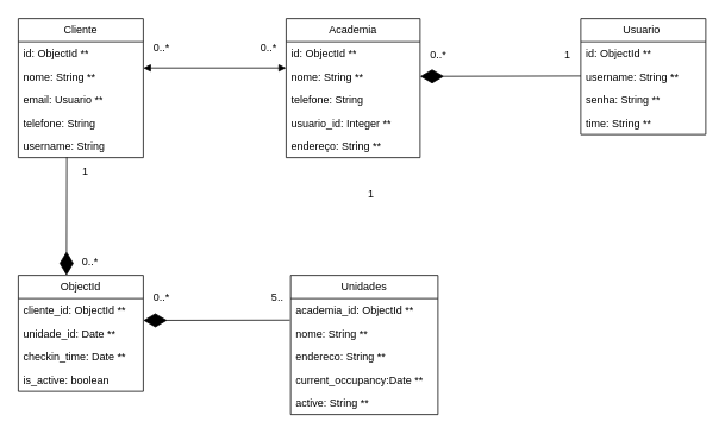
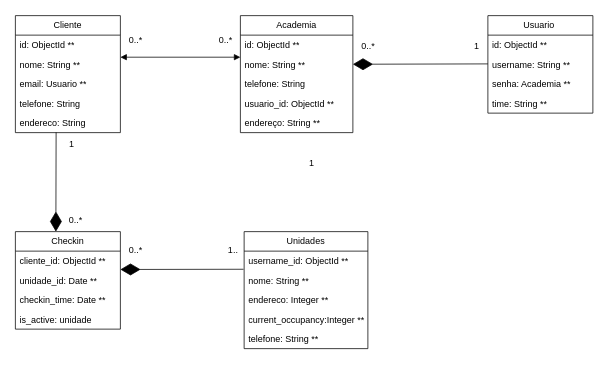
- <mxCell id="5" value="senha: String&amp;nbsp;&lt;span style=&quot;color: rgb(0, 0, 0);&quot;&gt;**&lt;/span&gt;" style="text;strokeColor=none;fillColor=none;align=left;verticalAlign=top;spacingLeft=4;spacingRight=4;overflow=hidden;rotatable=0;points=[[0,0.5],[1,0.5]];portConstraint=eastwest;whiteSpace=wrap;html=1;" parent="2" vertex="1"><mxGeometry y="78" width="140" height="26" as="geometry" /></mxCell>
+ <mxCell id="5" value="senha: Academia&amp;nbsp;&lt;span style=&quot;color: rgb(0, 0, 0);&quot;&gt;**&lt;/span&gt;" style="text;strokeColor=none;fillColor=none;align=left;verticalAlign=top;spacingLeft=4;spacingRight=4;overflow=hidden;rotatable=0;points=[[0,0.5],[1,0.5]];portConstraint=eastwest;whiteSpace=wrap;html=1;" parent="2" vertex="1"><mxGeometry y="78" width="140" height="26" as="geometry" /></mxCell>
- <mxCell id="17" value="usuario_id: Integer&amp;nbsp;&lt;span style=&quot;color: rgb(0, 0, 0);&quot;&gt;**&lt;/span&gt;" style="text;strokeColor=none;fillColor=none;align=left;verticalAlign=top;spacingLeft=4;spacingRight=4;overflow=hidden;rotatable=0;points=[[0,0.5],[1,0.5]];portConstraint=eastwest;whiteSpace=wrap;html=1;" parent="13" vertex="1"><mxGeometry y="104" width="150" height="26" as="geometry" /></mxCell>
+ <mxCell id="17" value="usuario_id: ObjectId&amp;nbsp;&lt;span style=&quot;color: rgb(0, 0, 0);&quot;&gt;**&lt;/span&gt;" style="text;strokeColor=none;fillColor=none;align=left;verticalAlign=top;spacingLeft=4;spacingRight=4;overflow=hidden;rotatable=0;points=[[0,0.5],[1,0.5]];portConstraint=eastwest;whiteSpace=wrap;html=1;" parent="13" vertex="1"><mxGeometry y="104" width="150" height="26" as="geometry" /></mxCell>
- <mxCell id="12" value="username: String" style="text;strokeColor=none;fillColor=none;align=left;verticalAlign=top;spacingLeft=4;spacingRight=4;overflow=hidden;rotatable=0;points=[[0,0.5],[1,0.5]];portConstraint=eastwest;whiteSpace=wrap;html=1;" parent="7" vertex="1"><mxGeometry y="130" width="140" height="26" as="geometry" /></mxCell>
+ <mxCell id="12" value="endereco: String" style="text;strokeColor=none;fillColor=none;align=left;verticalAlign=top;spacingLeft=4;spacingRight=4;overflow=hidden;rotatable=0;points=[[0,0.5],[1,0.5]];portConstraint=eastwest;whiteSpace=wrap;html=1;" parent="7" vertex="1"><mxGeometry y="130" width="140" height="26" as="geometry" /></mxCell>
- <mxCell id="19" value="ObjectId" style="swimlane;fontStyle=0;childLayout=stackLayout;horizontal=1;startSize=26;fillColor=none;horizontalStack=0;resizeParent=1;resizeParentMax=0;resizeLast=0;collapsible=1;marginBottom=0;whiteSpace=wrap;html=1;" parent="1" vertex="1"><mxGeometry x="20" y="308" width="140" height="130" as="geometry" /></mxCell>
+ <mxCell id="19" value="Checkin" style="swimlane;fontStyle=0;childLayout=stackLayout;horizontal=1;startSize=26;fillColor=none;horizontalStack=0;resizeParent=1;resizeParentMax=0;resizeLast=0;collapsible=1;marginBottom=0;whiteSpace=wrap;html=1;" parent="1" vertex="1"><mxGeometry x="20" y="308" width="140" height="130" as="geometry" /></mxCell>
- <mxCell id="37" value="5.." style="text;html=1;align=center;verticalAlign=middle;resizable=0;points=[];autosize=1;strokeColor=none;fillColor=none;" vertex="1" parent="1"><mxGeometry x="290" y="318" width="40" height="30" as="geometry" /></mxCell>
+ <mxCell id="37" value="1.." style="text;html=1;align=center;verticalAlign=middle;resizable=0;points=[];autosize=1;strokeColor=none;fillColor=none;" vertex="1" parent="1"><mxGeometry x="290" y="318" width="40" height="30" as="geometry" /></mxCell>
- <mxCell id="25" value="academia_id: ObjectId&amp;nbsp;&lt;span style=&quot;color: rgb(0, 0, 0);&quot;&gt;**&lt;/span&gt;" style="text;strokeColor=none;fillColor=none;align=left;verticalAlign=top;spacingLeft=4;spacingRight=4;overflow=hidden;rotatable=0;points=[[0,0.5],[1,0.5]];portConstraint=eastwest;whiteSpace=wrap;html=1;" vertex="1" parent="24"><mxGeometry y="26" width="165" height="26" as="geometry" /></mxCell>
+ <mxCell id="25" value="username_id: ObjectId&amp;nbsp;&lt;span style=&quot;color: rgb(0, 0, 0);&quot;&gt;**&lt;/span&gt;" style="text;strokeColor=none;fillColor=none;align=left;verticalAlign=top;spacingLeft=4;spacingRight=4;overflow=hidden;rotatable=0;points=[[0,0.5],[1,0.5]];portConstraint=eastwest;whiteSpace=wrap;html=1;" vertex="1" parent="24"><mxGeometry y="26" width="165" height="26" as="geometry" /></mxCell>
- <mxCell id="27" value="endereco: String&amp;nbsp;&lt;span style=&quot;color: rgb(0, 0, 0);&quot;&gt;**&lt;/span&gt;" style="text;strokeColor=none;fillColor=none;align=left;verticalAlign=top;spacingLeft=4;spacingRight=4;overflow=hidden;rotatable=0;points=[[0,0.5],[1,0.5]];portConstraint=eastwest;whiteSpace=wrap;html=1;" vertex="1" parent="24"><mxGeometry y="78" width="165" height="26" as="geometry" /></mxCell>
+ <mxCell id="27" value="endereco: Integer&amp;nbsp;&lt;span style=&quot;color: rgb(0, 0, 0);&quot;&gt;**&lt;/span&gt;" style="text;strokeColor=none;fillColor=none;align=left;verticalAlign=top;spacingLeft=4;spacingRight=4;overflow=hidden;rotatable=0;points=[[0,0.5],[1,0.5]];portConstraint=eastwest;whiteSpace=wrap;html=1;" vertex="1" parent="24"><mxGeometry y="78" width="165" height="26" as="geometry" /></mxCell>
- <mxCell id="23" value="is_active: boolean" style="text;strokeColor=none;fillColor=none;align=left;verticalAlign=top;spacingLeft=4;spacingRight=4;overflow=hidden;rotatable=0;points=[[0,0.5],[1,0.5]];portConstraint=eastwest;whiteSpace=wrap;html=1;" parent="19" vertex="1"><mxGeometry y="104" width="140" height="26" as="geometry" /></mxCell>
+ <mxCell id="23" value="is_active: unidade" style="text;strokeColor=none;fillColor=none;align=left;verticalAlign=top;spacingLeft=4;spacingRight=4;overflow=hidden;rotatable=0;points=[[0,0.5],[1,0.5]];portConstraint=eastwest;whiteSpace=wrap;html=1;" parent="19" vertex="1"><mxGeometry y="104" width="140" height="26" as="geometry" /></mxCell>
- <mxCell id="28" value="&lt;span style=&quot;color: rgb(0, 0, 0);&quot;&gt;current_occupancy:Date&amp;nbsp;&lt;/span&gt;&lt;span style=&quot;scrollbar-color: rgb(226, 226, 226) rgb(251, 251, 251); color: rgb(0, 0, 0);&quot;&gt;**&lt;/span&gt;" style="text;strokeColor=none;fillColor=none;align=left;verticalAlign=top;spacingLeft=4;spacingRight=4;overflow=hidden;rotatable=0;points=[[0,0.5],[1,0.5]];portConstraint=eastwest;whiteSpace=wrap;html=1;" vertex="1" parent="24"><mxGeometry y="104" width="165" height="26" as="geometry" /></mxCell>
+ <mxCell id="28" value="&lt;span style=&quot;color: rgb(0, 0, 0);&quot;&gt;current_occupancy:Integer&amp;nbsp;&lt;/span&gt;&lt;span style=&quot;scrollbar-color: rgb(226, 226, 226) rgb(251, 251, 251); color: rgb(0, 0, 0);&quot;&gt;**&lt;/span&gt;" style="text;strokeColor=none;fillColor=none;align=left;verticalAlign=top;spacingLeft=4;spacingRight=4;overflow=hidden;rotatable=0;points=[[0,0.5],[1,0.5]];portConstraint=eastwest;whiteSpace=wrap;html=1;" vertex="1" parent="24"><mxGeometry y="104" width="165" height="26" as="geometry" /></mxCell>
- <mxCell id="29" value="active: String&amp;nbsp;&lt;span style=&quot;color: rgb(0, 0, 0);&quot;&gt;**&lt;/span&gt;" style="text;strokeColor=none;fillColor=none;align=left;verticalAlign=top;spacingLeft=4;spacingRight=4;overflow=hidden;rotatable=0;points=[[0,0.5],[1,0.5]];portConstraint=eastwest;whiteSpace=wrap;html=1;" vertex="1" parent="24"><mxGeometry y="130" width="165" height="26" as="geometry" /></mxCell>
+ <mxCell id="29" value="telefone: String&amp;nbsp;&lt;span style=&quot;color: rgb(0, 0, 0);&quot;&gt;**&lt;/span&gt;" style="text;strokeColor=none;fillColor=none;align=left;verticalAlign=top;spacingLeft=4;spacingRight=4;overflow=hidden;rotatable=0;points=[[0,0.5],[1,0.5]];portConstraint=eastwest;whiteSpace=wrap;html=1;" vertex="1" parent="24"><mxGeometry y="130" width="165" height="26" as="geometry" /></mxCell>
